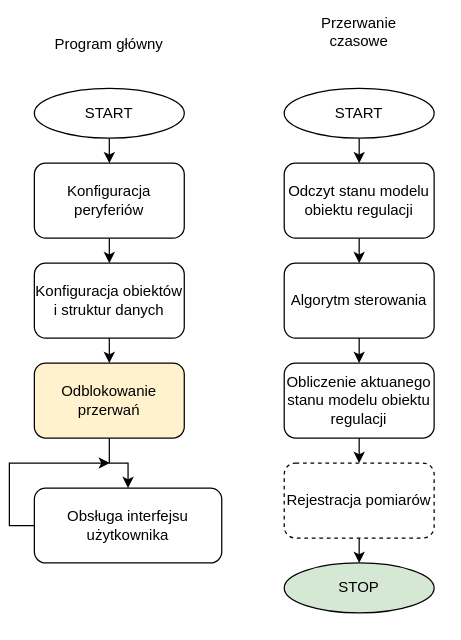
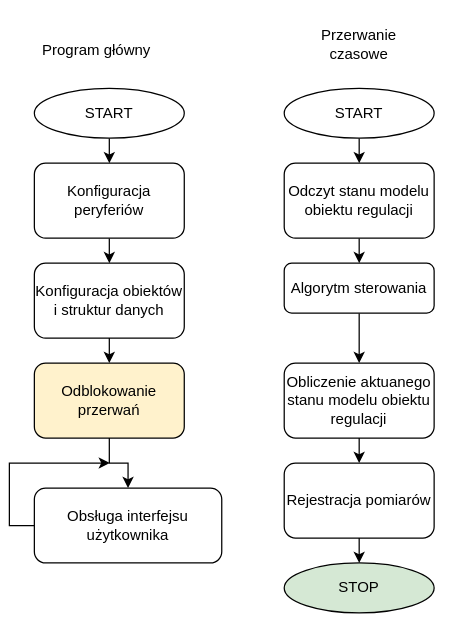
- <mxCell id="13" value="Przerwanie czasowe" style="text;html=1;strokeColor=none;fillColor=none;align=center;verticalAlign=middle;whiteSpace=wrap;rounded=0;" vertex="1" parent="1"><mxGeometry x="250" y="10" width="60" height="30" as="geometry" /></mxCell>
+ <mxCell id="13" value="Przerwanie czasowe" style="text;html=1;strokeColor=none;fillColor=none;align=center;verticalAlign=middle;whiteSpace=wrap;rounded=0;" vertex="1" parent="1"><mxGeometry x="250" y="20" width="60" height="30" as="geometry" /></mxCell>
- <mxCell id="12" value="Program główny" style="text;html=1;strokeColor=none;fillColor=none;align=center;verticalAlign=middle;whiteSpace=wrap;rounded=0;" vertex="1" parent="1"><mxGeometry x="33" y="20" width="94" height="30" as="geometry" /></mxCell>
+ <mxCell id="12" value="Program główny" style="text;html=1;strokeColor=none;fillColor=none;align=center;verticalAlign=middle;whiteSpace=wrap;rounded=0;" vertex="1" parent="1"><mxGeometry x="23" y="25" width="94" height="30" as="geometry" /></mxCell>
- <mxCell id="17" value="Algorytm sterowania" style="rounded=1;whiteSpace=wrap;html=1;" vertex="1" parent="1"><mxGeometry x="220" y="210" width="120" height="60" as="geometry" /></mxCell>
+ <mxCell id="17" value="Algorytm sterowania" style="rounded=1;whiteSpace=wrap;html=1;" vertex="1" parent="1"><mxGeometry x="220" y="210" width="120" height="40" as="geometry" /></mxCell>
- <mxCell id="23" value="Rejestracja pomiarów" style="rounded=1;whiteSpace=wrap;html=1;dashed=1;" vertex="1" parent="1"><mxGeometry x="220" y="370" width="120" height="60" as="geometry" /></mxCell>
+ <mxCell id="23" value="Rejestracja pomiarów" style="rounded=1;whiteSpace=wrap;html=1;" vertex="1" parent="1"><mxGeometry x="220" y="370" width="120" height="60" as="geometry" /></mxCell>
